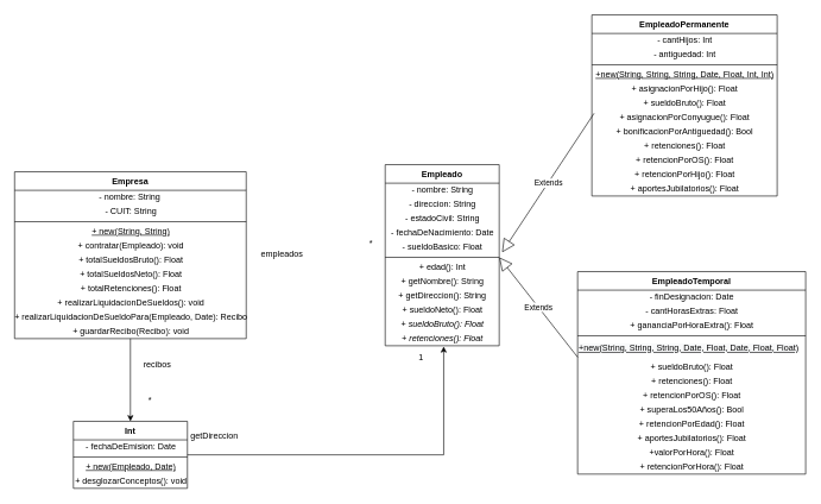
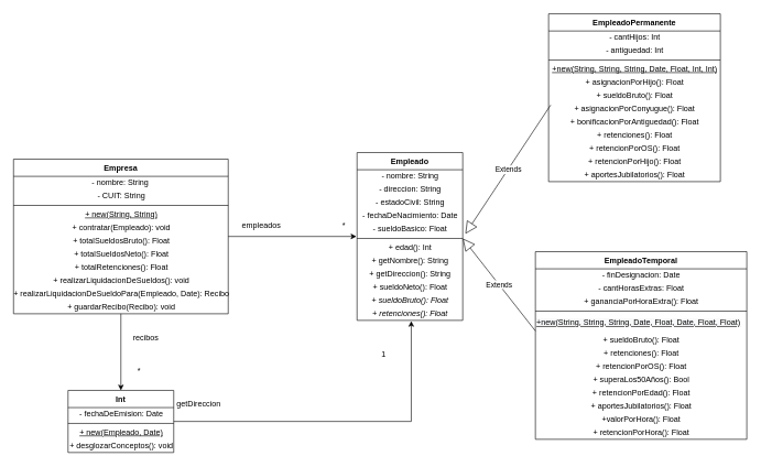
- <mxCell id="38" value="+ bonificacionPorAntiguedad(): Bool" style="text;html=1;align=center;verticalAlign=middle;resizable=0;points=[];autosize=1;strokeColor=none;" vertex="1" parent="30"><mxGeometry y="154" width="260" height="20" as="geometry" /></mxCell>
+ <mxCell id="38" value="+ bonificacionPorAntiguedad(): Float" style="text;html=1;align=center;verticalAlign=middle;resizable=0;points=[];autosize=1;strokeColor=none;" vertex="1" parent="30"><mxGeometry y="154" width="260" height="20" as="geometry" /></mxCell>
- <mxCell id="28" value="empleados" style="text;html=1;align=center;verticalAlign=middle;resizable=0;points=[];autosize=1;strokeColor=none;" vertex="1" parent="1"><mxGeometry x="360" y="345" width="70" height="20" as="geometry" /></mxCell>
+ <mxCell id="28" value="empleados" style="text;html=1;align=center;verticalAlign=middle;resizable=0;points=[];autosize=1;strokeColor=none;" vertex="1" parent="1"><mxGeometry x="360" y="330" width="70" height="20" as="geometry" /></mxCell>
+ <mxCell id="2" style="edgeStyle=orthogonalEdgeStyle;rounded=0;orthogonalLoop=1;jettySize=auto;html=1;entryX=-0.006;entryY=-0.35;entryDx=0;entryDy=0;entryPerimeter=0;" edge="1" parent="1" source="3" target="22"><mxGeometry relative="1" as="geometry" /></mxCell>
- <mxCell id="69" value="1" style="text;html=1;align=center;verticalAlign=middle;resizable=0;points=[];autosize=1;strokeColor=none;" vertex="1" parent="1"><mxGeometry x="580" y="490" width="20" height="20" as="geometry" /></mxCell>
+ <mxCell id="69" value="1" style="text;html=1;align=center;verticalAlign=middle;resizable=0;points=[];autosize=1;strokeColor=none;" vertex="1" parent="1"><mxGeometry x="570" y="525" width="20" height="20" as="geometry" /></mxCell>
